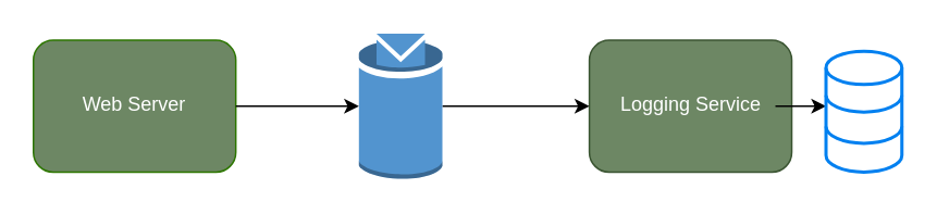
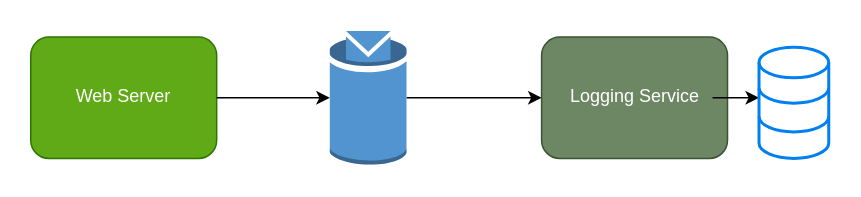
- <mxCell id="3" value="Web Server" style="rounded=1;whiteSpace=wrap;html=1;fillColor=#6d8764;strokeColor=#2D7600;fontColor=#ffffff;" parent="2" vertex="1"><mxGeometry y="4.045" width="123.961" height="80.909" as="geometry" /></mxCell>
+ <mxCell id="3" value="Web Server" style="rounded=1;whiteSpace=wrap;html=1;fillColor=#60a917;strokeColor=#2D7600;fontColor=#ffffff;" parent="2" vertex="1"><mxGeometry y="4.045" width="123.961" height="80.909" as="geometry" /></mxCell>
